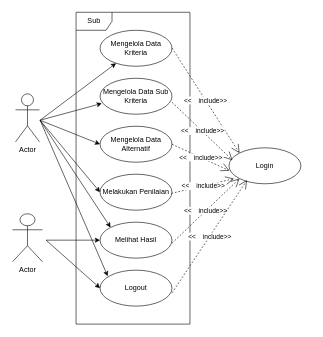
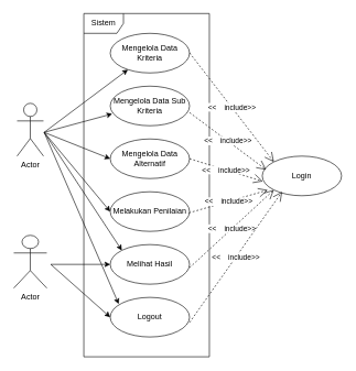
- <mxCell id="19" value="Sub" style="shape=umlFrame;whiteSpace=wrap;html=1;pointerEvents=0;" vertex="1" parent="1"><mxGeometry x="126" y="20" width="190" height="520" as="geometry" /></mxCell>
+ <mxCell id="19" value="Sistem" style="shape=umlFrame;whiteSpace=wrap;html=1;pointerEvents=0;" vertex="1" parent="1"><mxGeometry x="126" y="20" width="190" height="520" as="geometry" /></mxCell>
- <mxCell id="18" value="Login" style="ellipse;whiteSpace=wrap;html=1;" vertex="1" parent="1"><mxGeometry x="381" y="246" width="120" height="60" as="geometry" /></mxCell>
+ <mxCell id="18" value="Login" style="ellipse;whiteSpace=wrap;html=1;" vertex="1" parent="1"><mxGeometry x="396" y="236" width="120" height="60" as="geometry" /></mxCell>
